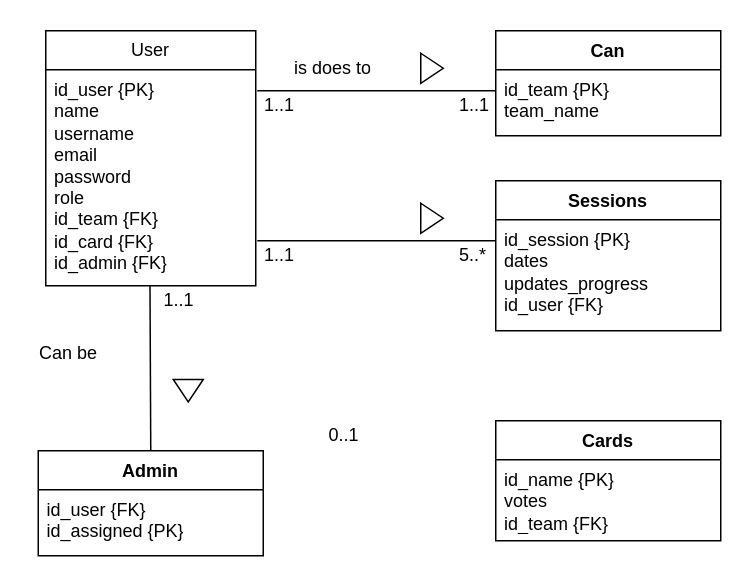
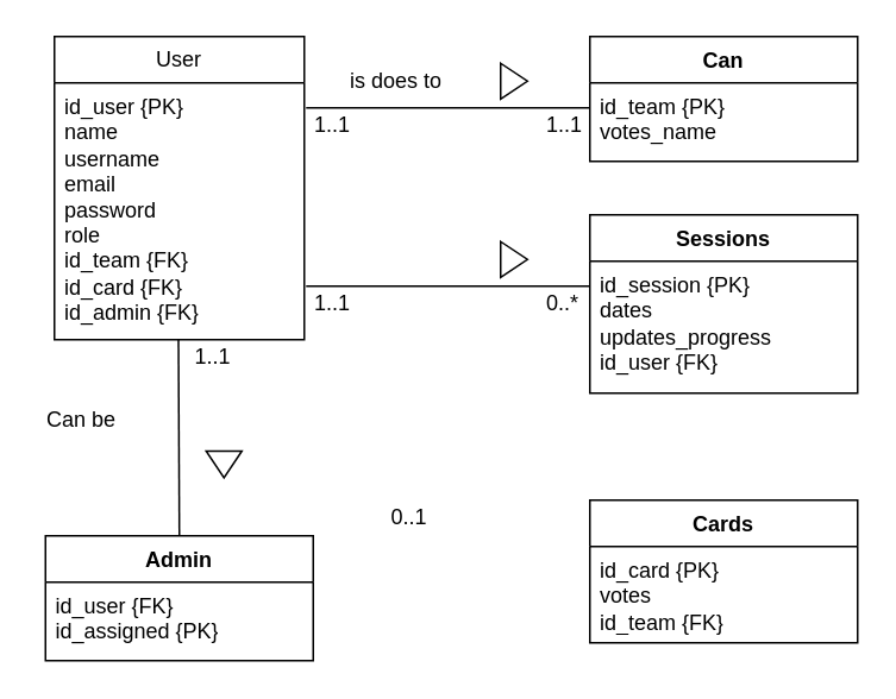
- <mxCell id="11" value="id_team {PK}&lt;div&gt;team_name&lt;/div&gt;" style="text;strokeColor=none;fillColor=none;align=left;verticalAlign=top;spacingLeft=4;spacingRight=4;overflow=hidden;rotatable=0;points=[[0,0.5],[1,0.5]];portConstraint=eastwest;whiteSpace=wrap;html=1;" vertex="1" parent="10"><mxGeometry y="26" width="150" height="44" as="geometry" /></mxCell>
+ <mxCell id="11" value="id_team {PK}&lt;div&gt;votes_name&lt;/div&gt;" style="text;strokeColor=none;fillColor=none;align=left;verticalAlign=top;spacingLeft=4;spacingRight=4;overflow=hidden;rotatable=0;points=[[0,0.5],[1,0.5]];portConstraint=eastwest;whiteSpace=wrap;html=1;" vertex="1" parent="10"><mxGeometry y="26" width="150" height="44" as="geometry" /></mxCell>
- <mxCell id="23" value="5..*" style="text;strokeColor=none;fillColor=none;align=left;verticalAlign=middle;spacingLeft=4;spacingRight=4;overflow=hidden;points=[[0,0.5],[1,0.5]];portConstraint=eastwest;rotatable=0;whiteSpace=wrap;html=1;" vertex="1" parent="1"><mxGeometry x="300" y="160" width="30" height="20" as="geometry" /></mxCell>
+ <mxCell id="23" value="0..*" style="text;strokeColor=none;fillColor=none;align=left;verticalAlign=middle;spacingLeft=4;spacingRight=4;overflow=hidden;points=[[0,0.5],[1,0.5]];portConstraint=eastwest;rotatable=0;whiteSpace=wrap;html=1;" vertex="1" parent="1"><mxGeometry x="300" y="160" width="30" height="20" as="geometry" /></mxCell>
- <mxCell id="9" value="id_name {PK}&lt;div&gt;votes&lt;br&gt;&lt;div&gt;id_team {FK}&lt;/div&gt;&lt;/div&gt;" style="text;strokeColor=none;fillColor=none;align=left;verticalAlign=top;spacingLeft=4;spacingRight=4;overflow=hidden;rotatable=0;points=[[0,0.5],[1,0.5]];portConstraint=eastwest;whiteSpace=wrap;html=1;" vertex="1" parent="8"><mxGeometry y="26" width="150" height="54" as="geometry" /></mxCell>
+ <mxCell id="9" value="id_card {PK}&lt;div&gt;votes&lt;br&gt;&lt;div&gt;id_team {FK}&lt;/div&gt;&lt;/div&gt;" style="text;strokeColor=none;fillColor=none;align=left;verticalAlign=top;spacingLeft=4;spacingRight=4;overflow=hidden;rotatable=0;points=[[0,0.5],[1,0.5]];portConstraint=eastwest;whiteSpace=wrap;html=1;" vertex="1" parent="8"><mxGeometry y="26" width="150" height="54" as="geometry" /></mxCell>
